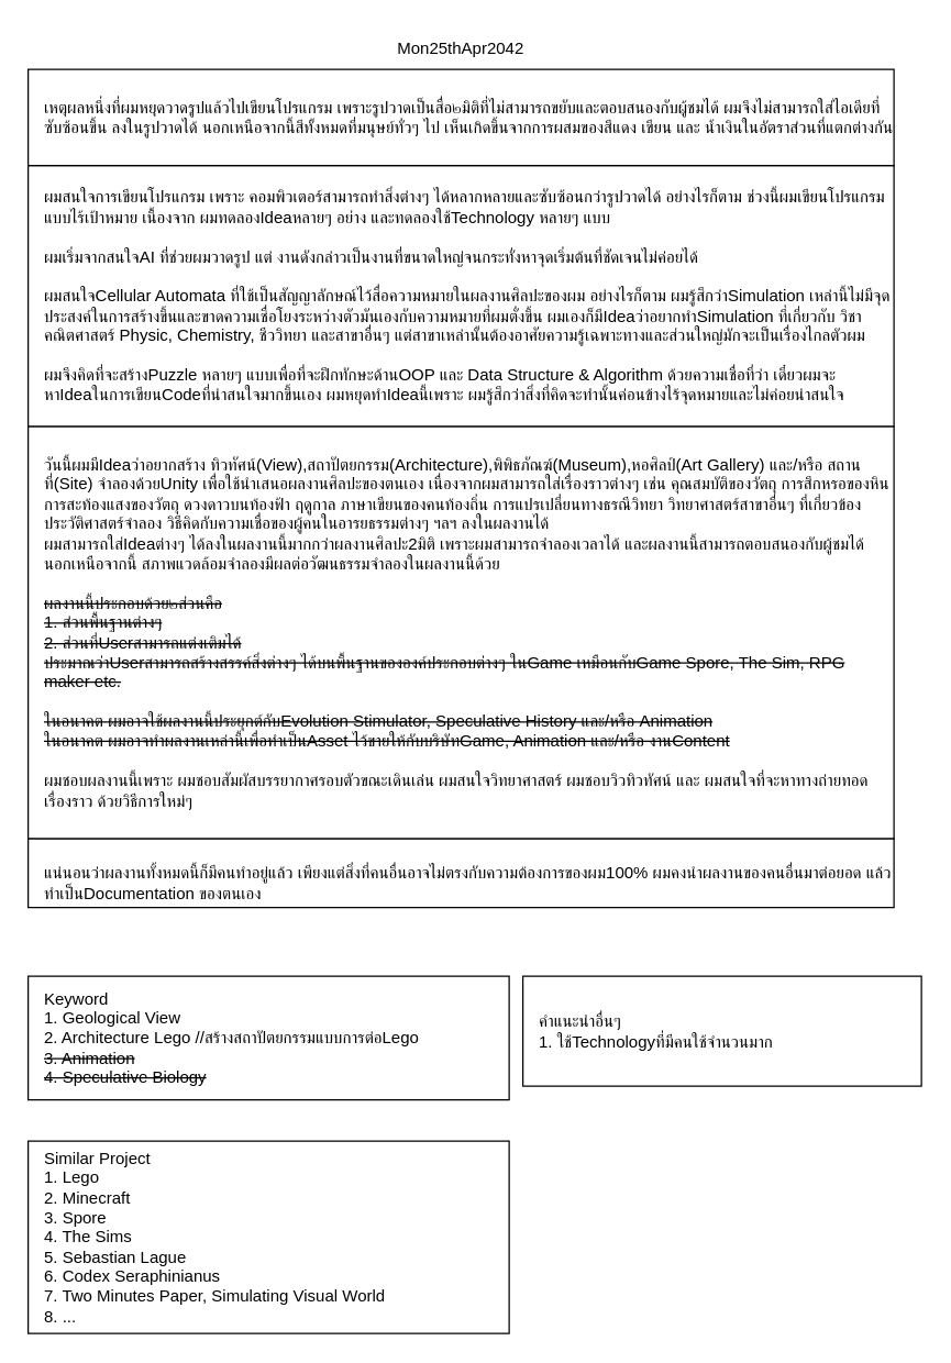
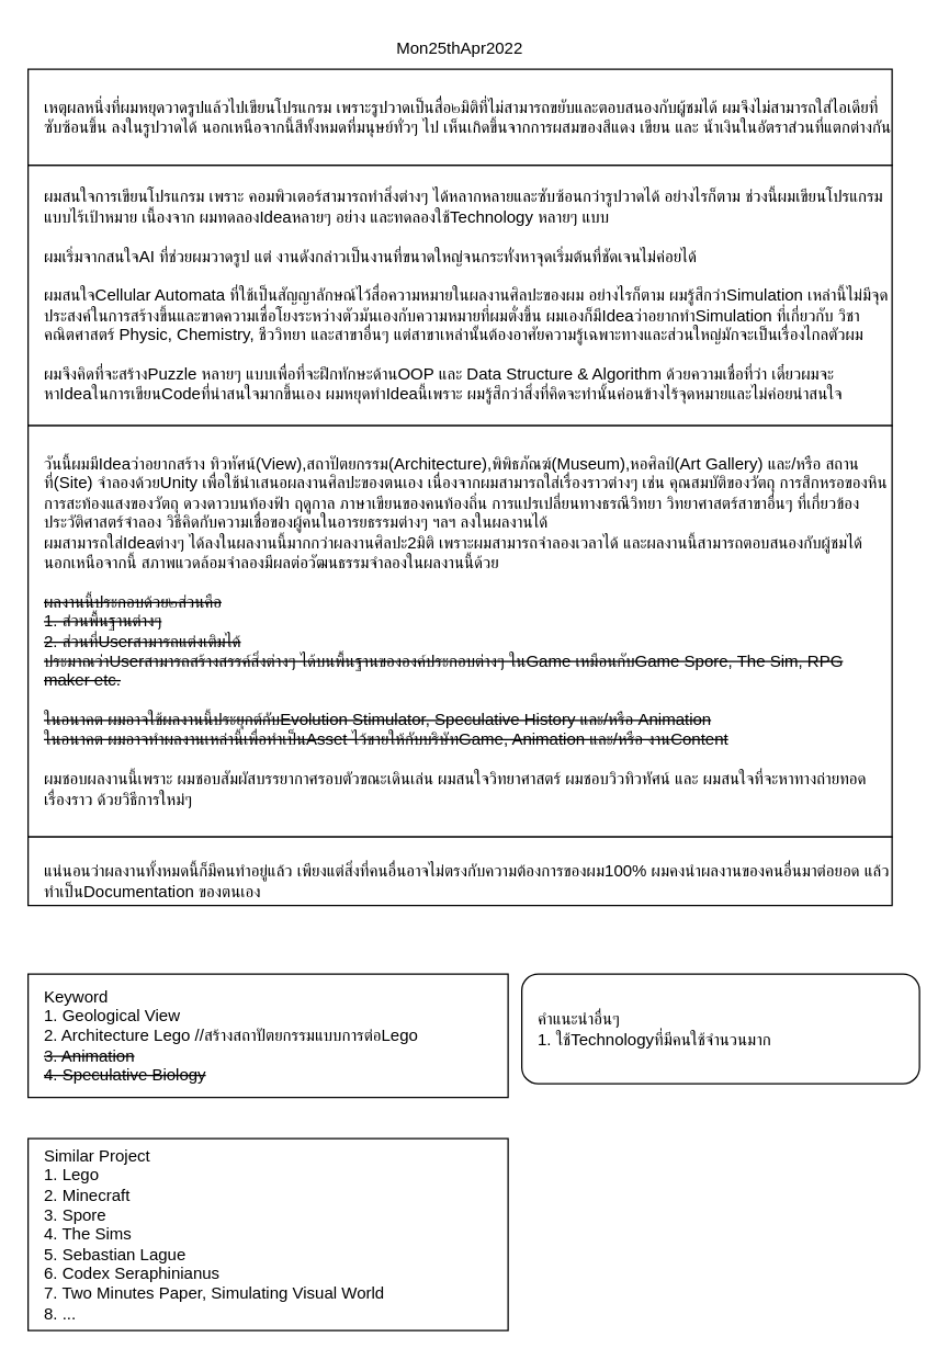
- <mxCell id="9" value="Mon25thApr2042" style="text;html=1;strokeColor=none;fillColor=none;align=center;verticalAlign=middle;whiteSpace=wrap;rounded=0;" parent="2" vertex="1"><mxGeometry x="285" width="60" height="30" as="geometry" /></mxCell>
+ <mxCell id="9" value="Mon25thApr2022" style="text;html=1;strokeColor=none;fillColor=none;align=center;verticalAlign=middle;whiteSpace=wrap;rounded=0;" parent="2" vertex="1"><mxGeometry x="285" width="60" height="30" as="geometry" /></mxCell>
- <mxCell id="10" value="คำแนะนำอื่นๆ&lt;br&gt;1. ใช้Technologyที่มีคนใช้จำนวนมาก" style="rounded=0;whiteSpace=wrap;html=1;align=left;spacingLeft=10;" parent="2" vertex="1"><mxGeometry x="360" y="690" width="290" height="80" as="geometry" /></mxCell>
+ <mxCell id="10" value="คำแนะนำอื่นๆ&lt;br&gt;1. ใช้Technologyที่มีคนใช้จำนวนมาก" style="whiteSpace=wrap;html=1;align=left;spacingLeft=10;rounded=1;" parent="2" vertex="1"><mxGeometry x="360" y="690" width="290" height="80" as="geometry" /></mxCell>
